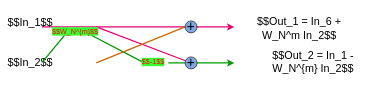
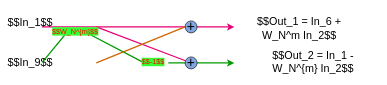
- <mxCell id="5" value="&lt;font style=&quot;font-size: 18px;&quot;&gt;$$In_2$$&lt;/font&gt;" style="text;html=1;align=center;verticalAlign=middle;whiteSpace=wrap;rounded=0;" vertex="1" parent="1"><mxGeometry x="20" y="89" width="60" height="30" as="geometry" /></mxCell>
+ <mxCell id="5" value="&lt;font style=&quot;font-size: 18px;&quot;&gt;$$In_9$$&lt;/font&gt;" style="text;html=1;align=center;verticalAlign=middle;whiteSpace=wrap;rounded=0;" vertex="1" parent="1"><mxGeometry x="20" y="89" width="60" height="30" as="geometry" /></mxCell>
